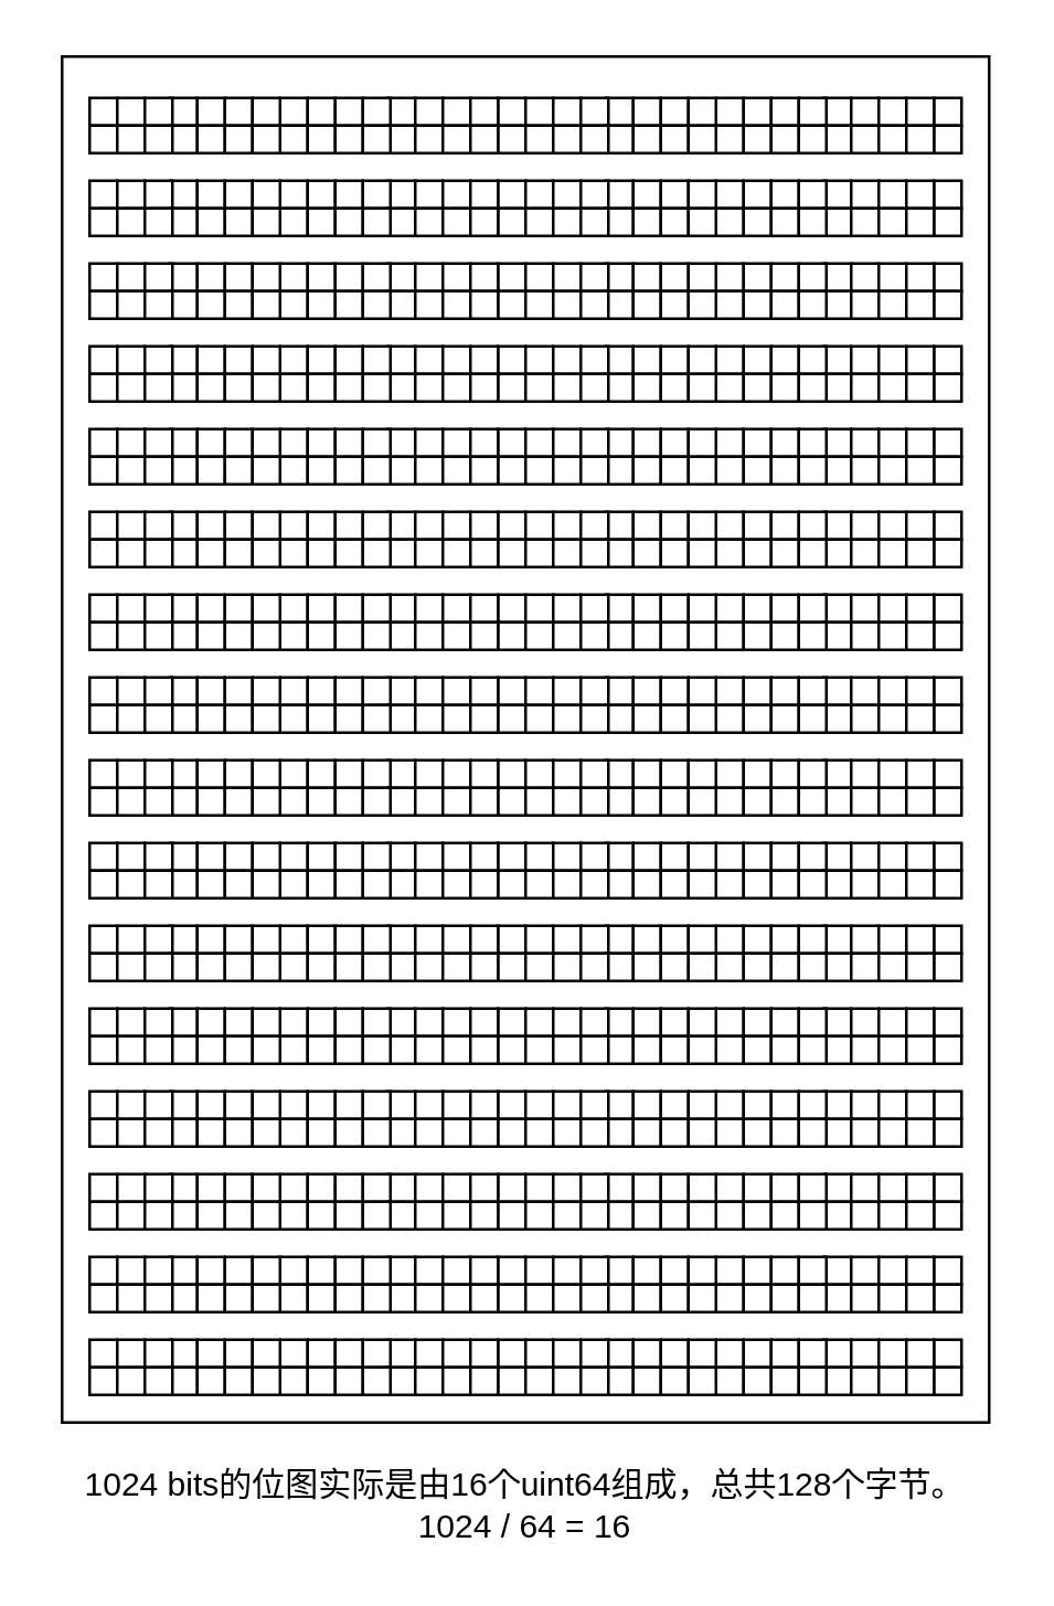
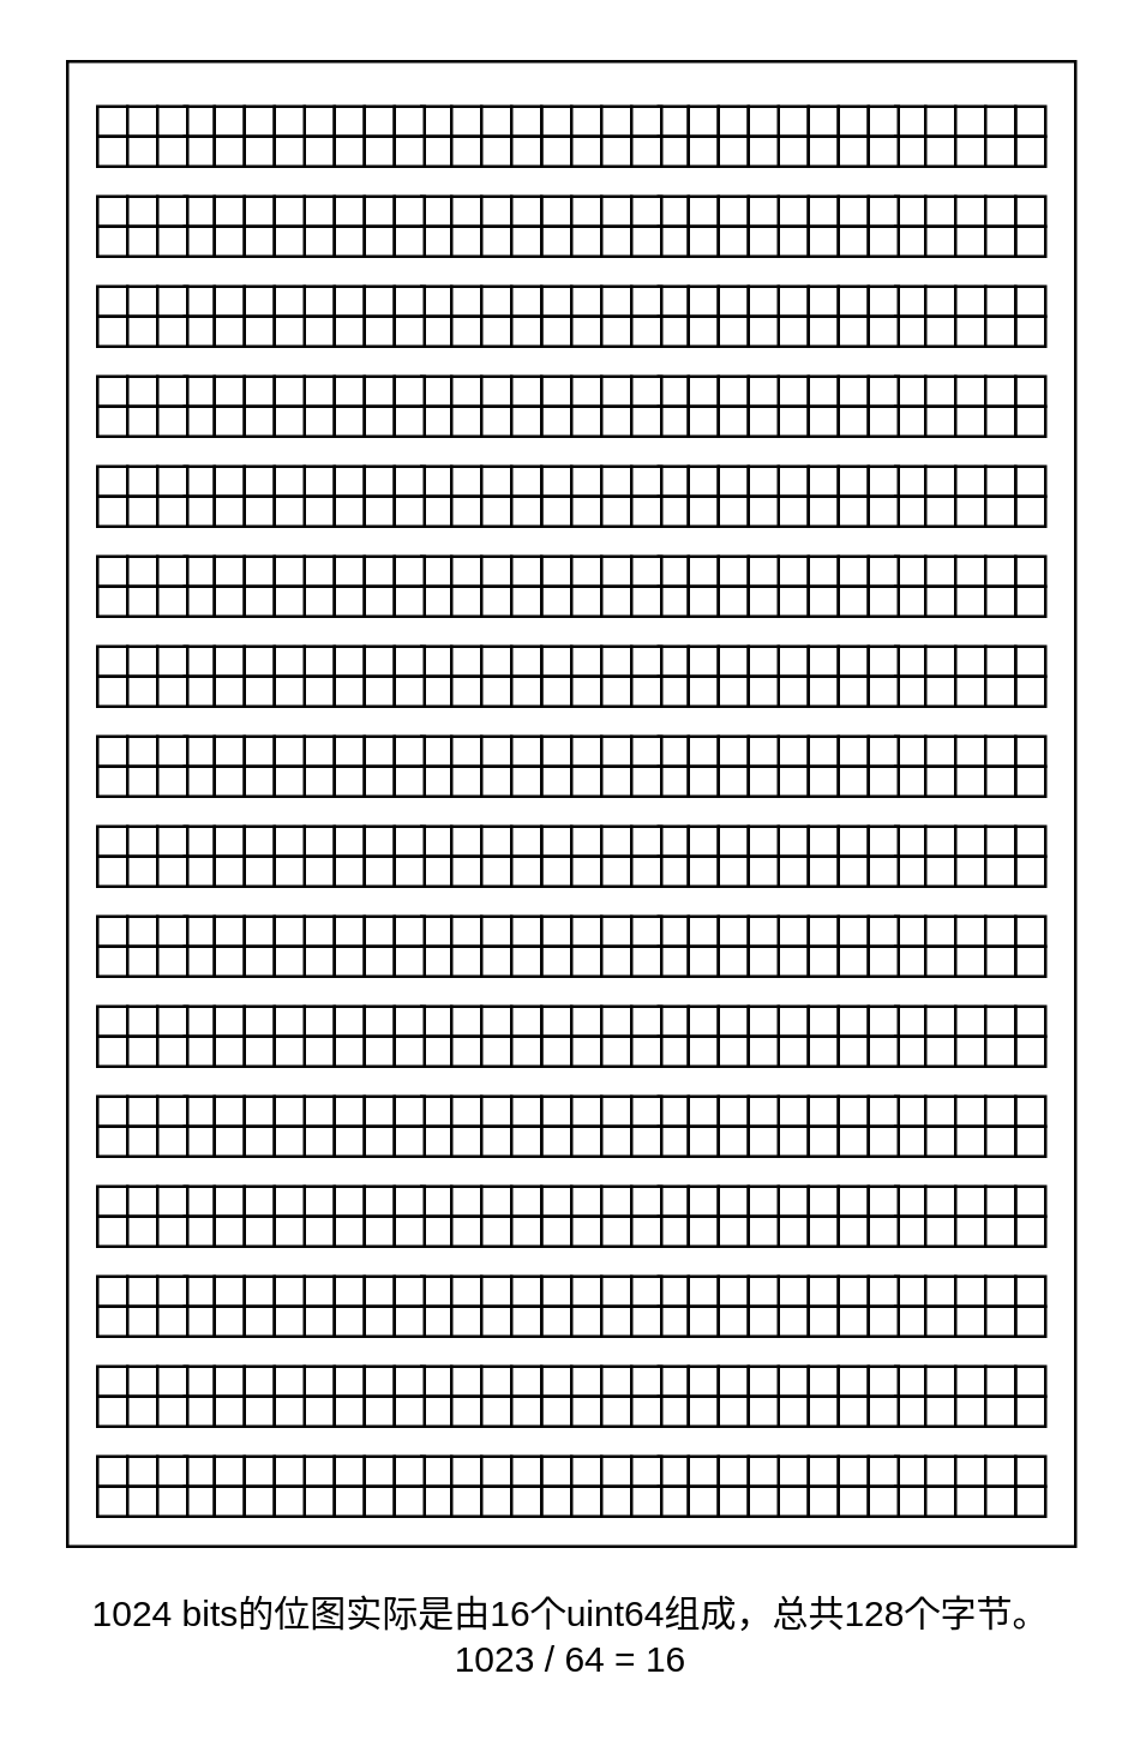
- <mxCell id="1107" value="1024 bits的位图实际是由16个uint64组成，总共128个字节。&lt;br&gt;1024 / 64 = 16" style="text;html=1;strokeColor=none;fillColor=none;align=center;verticalAlign=middle;whiteSpace=wrap;rounded=0;" vertex="1" parent="1"><mxGeometry x="20" y="530" width="340" height="30" as="geometry" /></mxCell>
+ <mxCell id="1107" value="1024 bits的位图实际是由16个uint64组成，总共128个字节。&lt;br&gt;1023 / 64 = 16" style="text;html=1;strokeColor=none;fillColor=none;align=center;verticalAlign=middle;whiteSpace=wrap;rounded=0;" vertex="1" parent="1"><mxGeometry x="20" y="530" width="340" height="30" as="geometry" /></mxCell>
